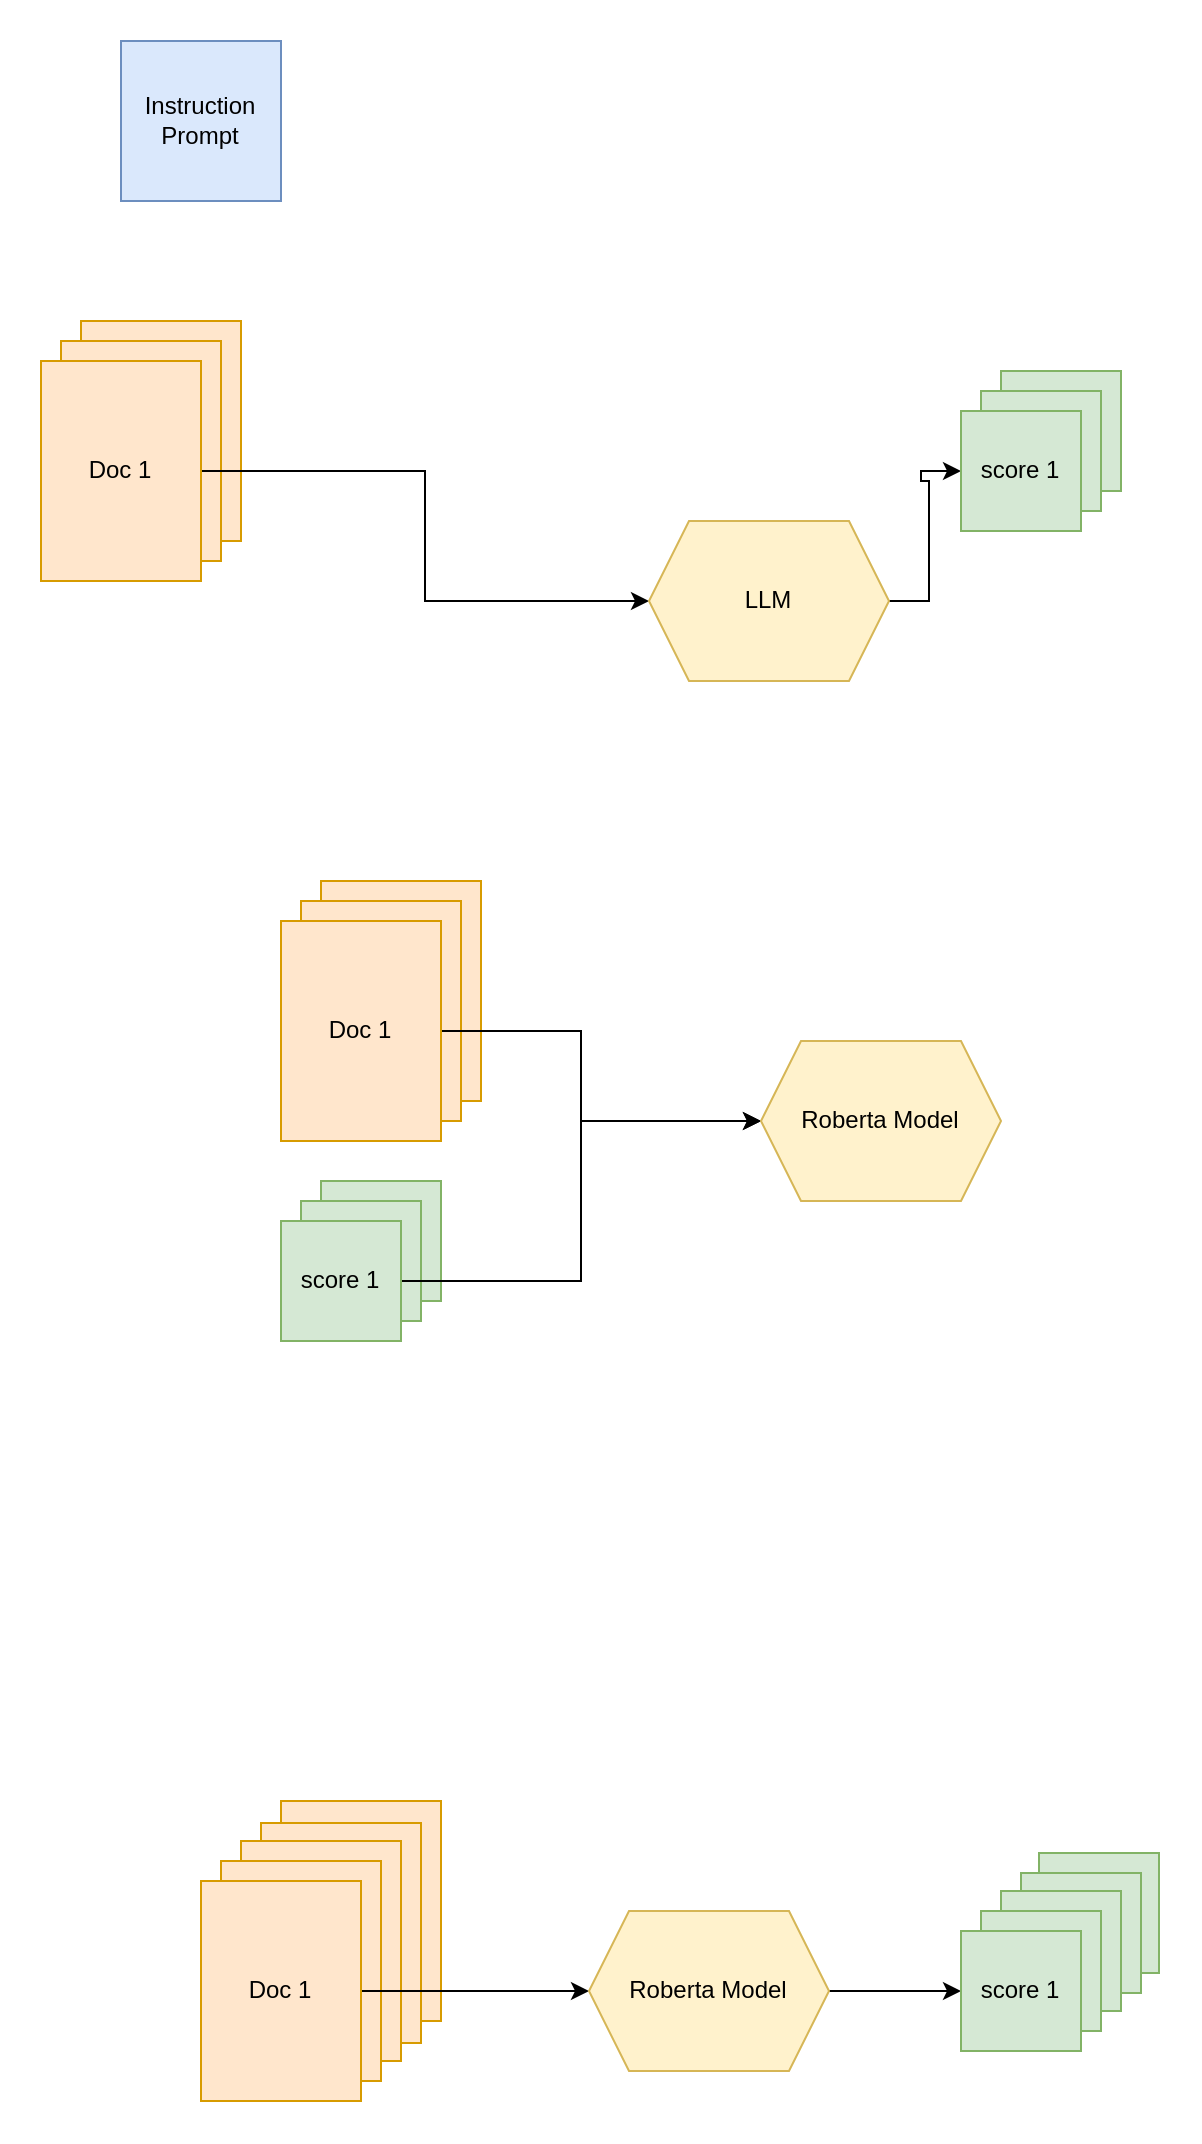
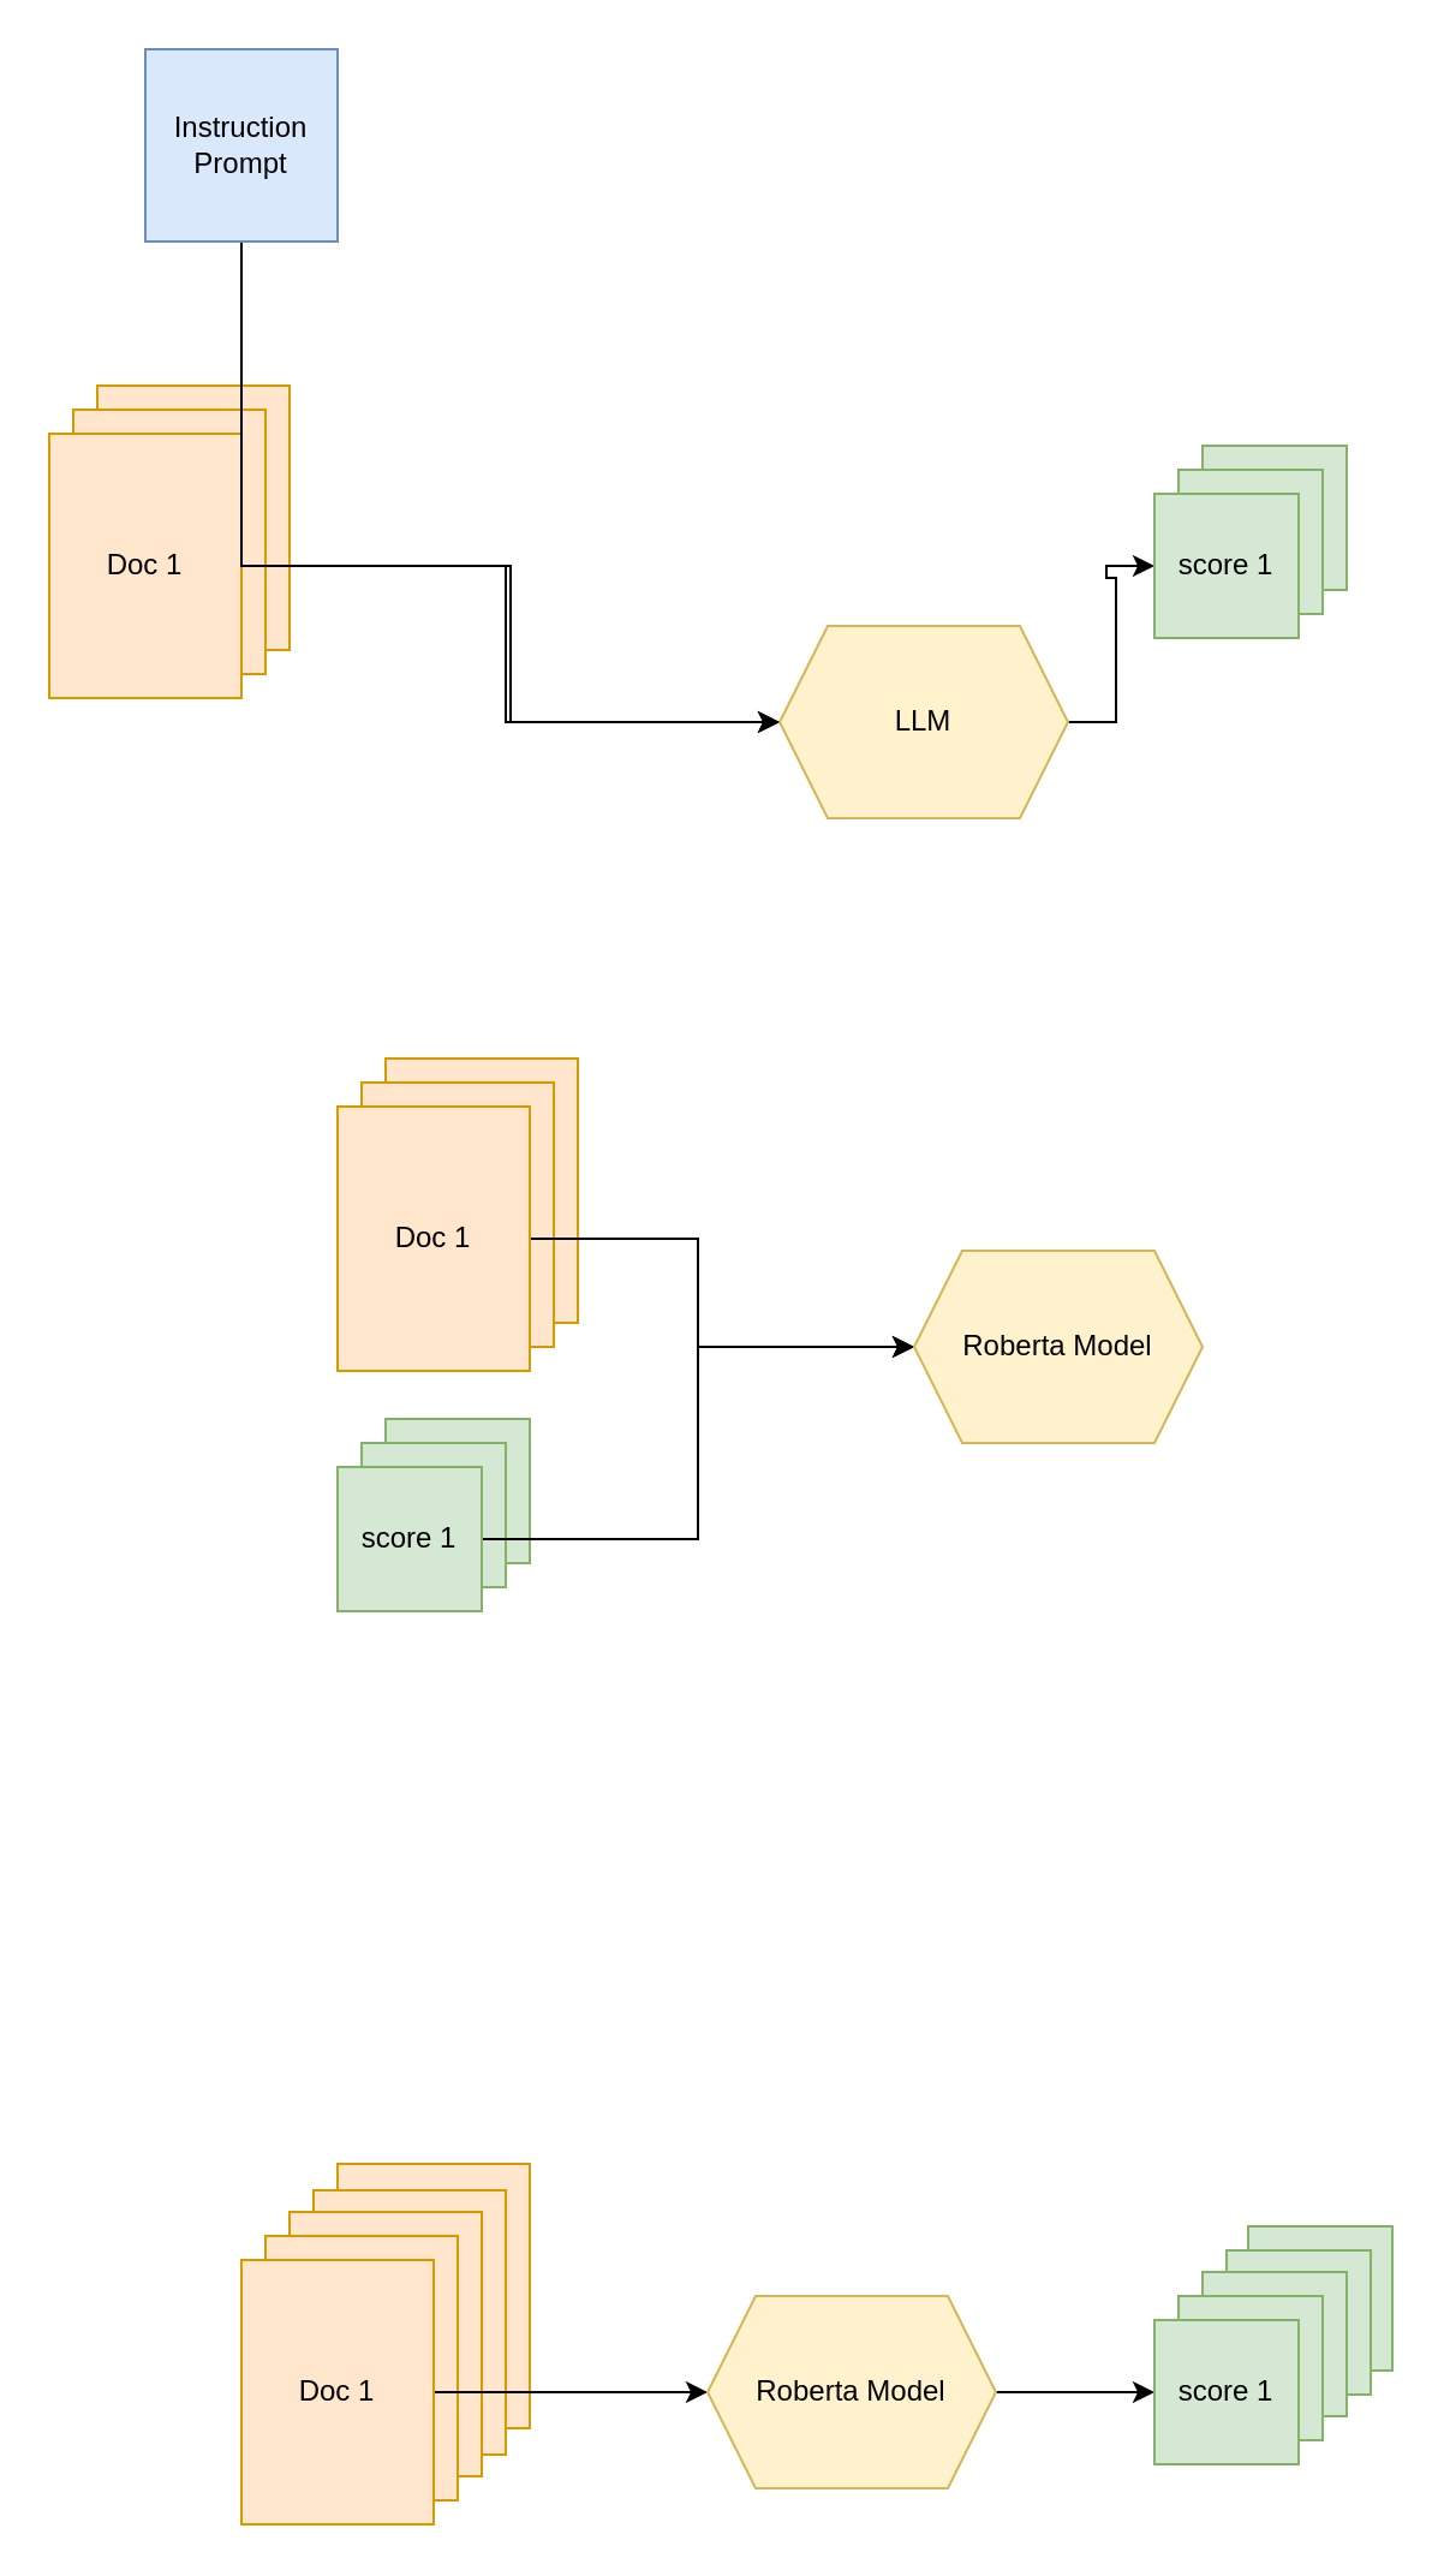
+ <mxCell id="12" style="edgeStyle=orthogonalEdgeStyle;rounded=0;orthogonalLoop=1;jettySize=auto;html=1;entryX=0;entryY=0.5;entryDx=0;entryDy=0;" parent="1" source="13" target="11" edge="1"><mxGeometry relative="1" as="geometry"><Array as="points"><mxPoint x="210" y="235" /></Array></mxGeometry></mxCell>
